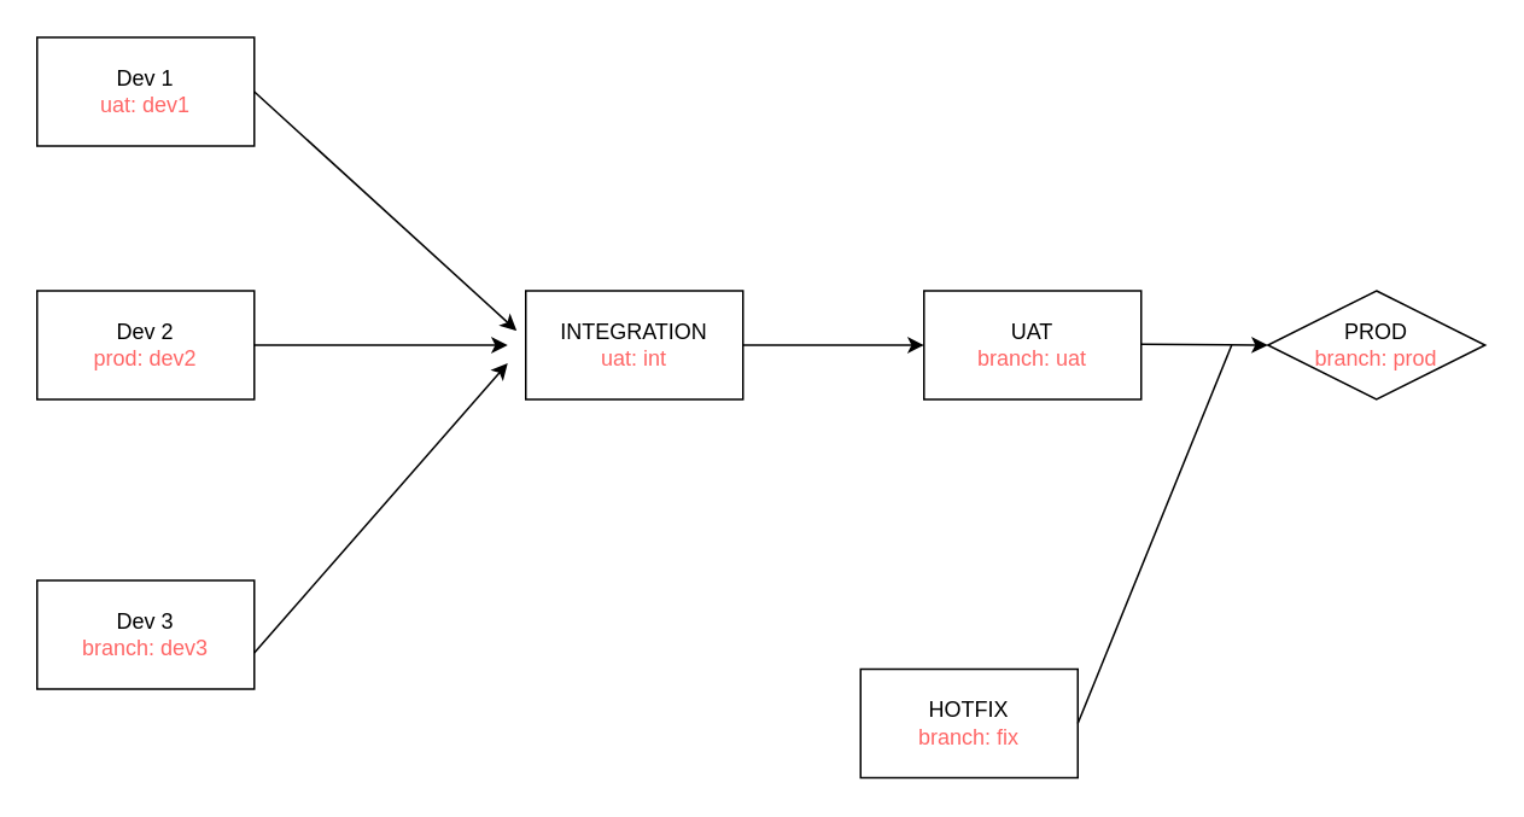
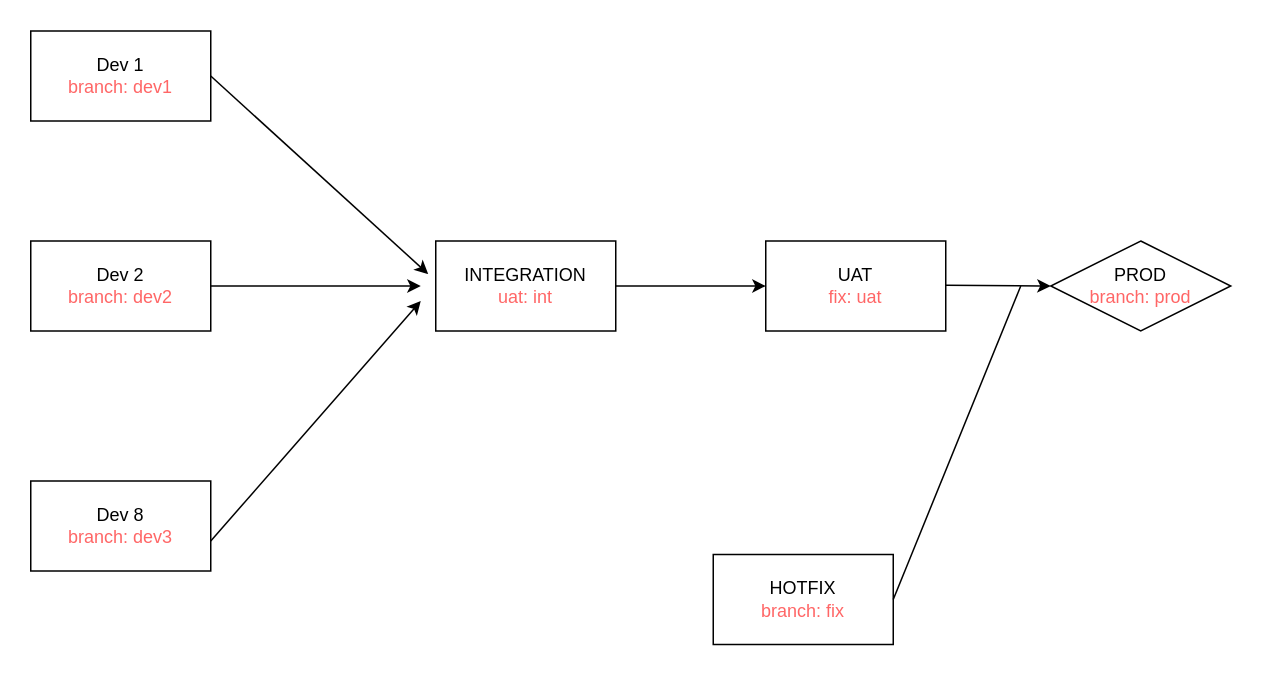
- <mxCell id="2" value="Dev 1&lt;br&gt;&lt;span style=&quot;color: rgb(255 , 102 , 102)&quot;&gt;uat: dev1&lt;/span&gt;" style="rounded=0;whiteSpace=wrap;html=1;" vertex="1" parent="1"><mxGeometry x="20" y="20" width="120" height="60" as="geometry" /></mxCell>
+ <mxCell id="2" value="Dev 1&lt;br&gt;&lt;span style=&quot;color: rgb(255 , 102 , 102)&quot;&gt;branch: dev1&lt;/span&gt;" style="rounded=0;whiteSpace=wrap;html=1;" vertex="1" parent="1"><mxGeometry x="20" y="20" width="120" height="60" as="geometry" /></mxCell>
- <mxCell id="3" value="Dev 2&lt;br&gt;&lt;span style=&quot;color: rgb(255 , 102 , 102)&quot;&gt;prod: dev2&lt;/span&gt;" style="rounded=0;whiteSpace=wrap;html=1;" vertex="1" parent="1"><mxGeometry x="20" y="160" width="120" height="60" as="geometry" /></mxCell>
+ <mxCell id="3" value="Dev 2&lt;br&gt;&lt;span style=&quot;color: rgb(255 , 102 , 102)&quot;&gt;branch: dev2&lt;/span&gt;" style="rounded=0;whiteSpace=wrap;html=1;" vertex="1" parent="1"><mxGeometry x="20" y="160" width="120" height="60" as="geometry" /></mxCell>
- <mxCell id="9" value="UAT&lt;br&gt;&lt;font color=&quot;#ff6666&quot;&gt;branch: uat&lt;/font&gt;" style="rounded=0;whiteSpace=wrap;html=1;" vertex="1" parent="1"><mxGeometry x="510" y="160" width="120" height="60" as="geometry" /></mxCell>
+ <mxCell id="9" value="UAT&lt;br&gt;&lt;font color=&quot;#ff6666&quot;&gt;fix: uat&lt;/font&gt;" style="rounded=0;whiteSpace=wrap;html=1;" vertex="1" parent="1"><mxGeometry x="510" y="160" width="120" height="60" as="geometry" /></mxCell>
- <mxCell id="4" value="Dev 3&lt;br&gt;&lt;span style=&quot;color: rgb(255 , 102 , 102)&quot;&gt;branch: dev3&lt;/span&gt;" style="rounded=0;whiteSpace=wrap;html=1;" vertex="1" parent="1"><mxGeometry x="20" y="320" width="120" height="60" as="geometry" /></mxCell>
+ <mxCell id="4" value="Dev 8&lt;br&gt;&lt;span style=&quot;color: rgb(255 , 102 , 102)&quot;&gt;branch: dev3&lt;/span&gt;" style="rounded=0;whiteSpace=wrap;html=1;" vertex="1" parent="1"><mxGeometry x="20" y="320" width="120" height="60" as="geometry" /></mxCell>
